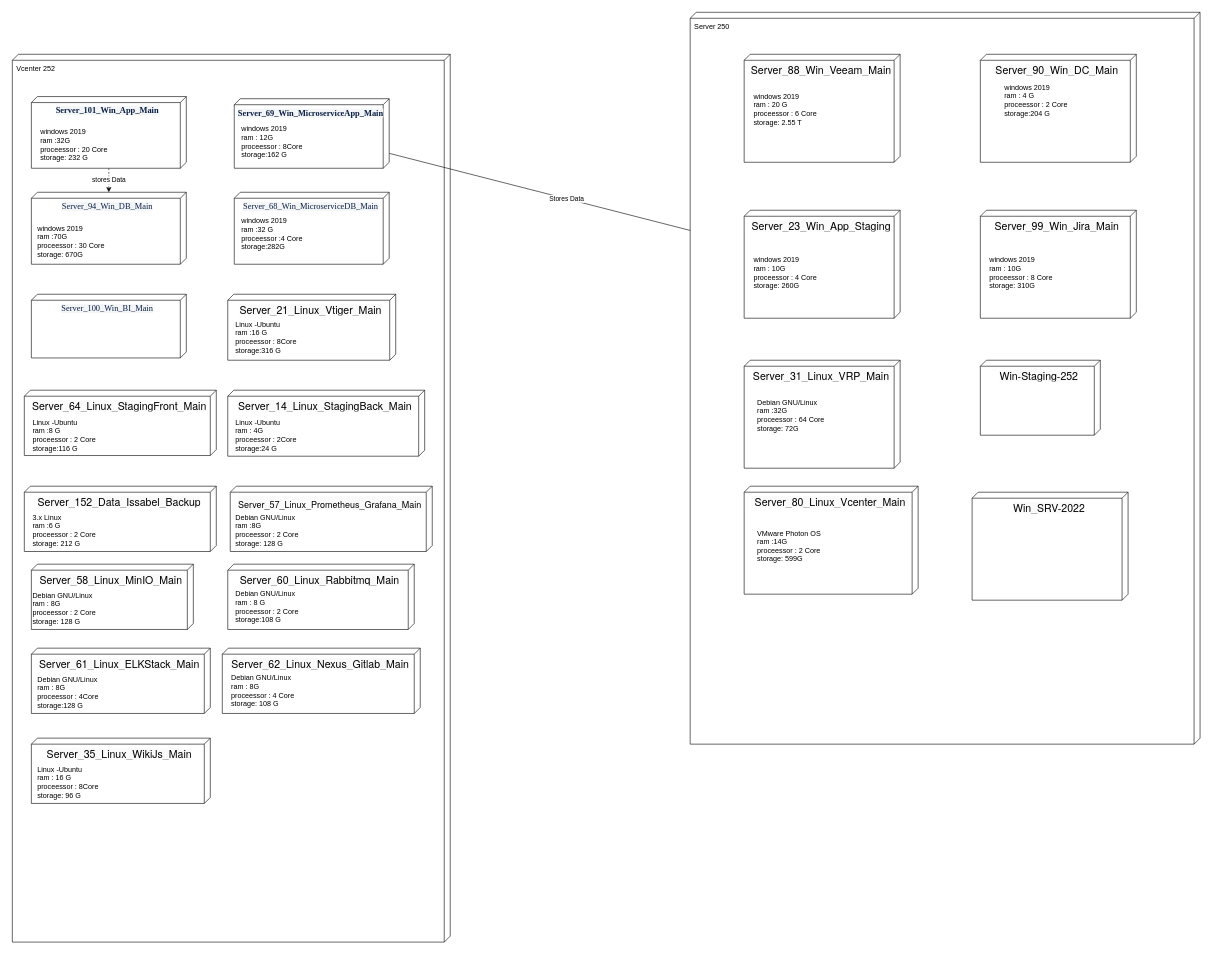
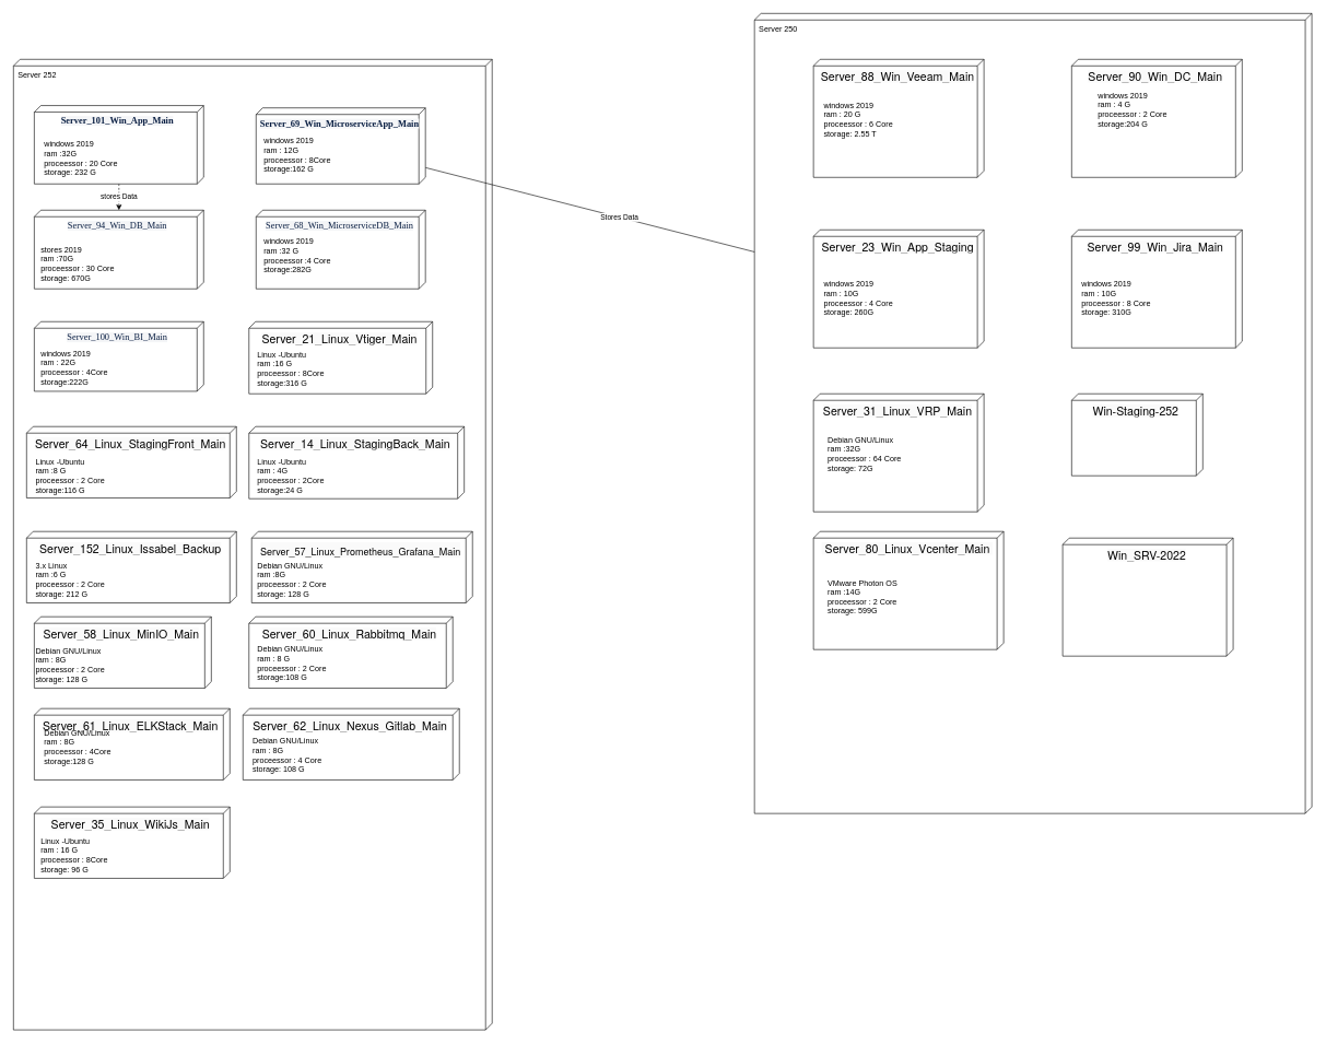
- <mxCell id="2" value="Vcenter 252" style="verticalAlign=top;align=left;shape=cube;size=10;direction=south;fontStyle=0;html=1;boundedLbl=1;spacingLeft=5;" parent="1" vertex="1"><mxGeometry x="20" y="90" width="730" height="1480" as="geometry" /></mxCell>
+ <mxCell id="2" value="Server 252" style="verticalAlign=top;align=left;shape=cube;size=10;direction=south;fontStyle=0;html=1;boundedLbl=1;spacingLeft=5;" parent="1" vertex="1"><mxGeometry x="20" y="90" width="730" height="1480" as="geometry" /></mxCell>
- <mxCell id="5" value="windows 2019&lt;br&gt;ram :70G&lt;br&gt;proceessor : 30 Core&lt;br&gt;storage: 670G" style="text;html=1;strokeColor=none;fillColor=none;align=left;verticalAlign=middle;whiteSpace=wrap;rounded=0;movable=1;resizable=1;rotatable=1;deletable=1;editable=1;connectable=1;" parent="2" vertex="1"><mxGeometry x="40" y="280" width="176.52" height="63.52" as="geometry" /></mxCell>
+ <mxCell id="5" value="stores 2019&lt;br&gt;ram :70G&lt;br&gt;proceessor : 30 Core&lt;br&gt;storage: 670G" style="text;html=1;strokeColor=none;fillColor=none;align=left;verticalAlign=middle;whiteSpace=wrap;rounded=0;movable=1;resizable=1;rotatable=1;deletable=1;editable=1;connectable=1;" parent="2" vertex="1"><mxGeometry x="40" y="280" width="176.52" height="63.52" as="geometry" /></mxCell>
+ <mxCell id="12" value="windows 2019&lt;br&gt;ram : 22G&lt;br&gt;proceessor : 4Core&lt;br&gt;storage:222G" style="text;html=1;strokeColor=none;fillColor=none;align=left;verticalAlign=middle;whiteSpace=wrap;rounded=0;movable=1;resizable=1;rotatable=1;deletable=1;editable=1;connectable=1;" parent="2" vertex="1"><mxGeometry x="40" y="440" width="176.52" height="59.81" as="geometry" /></mxCell>
- <mxCell id="22" value="&lt;h1 style=&quot;box-sizing: inherit; margin: 0px 0.3rem; font-family: Metropolis, &amp;quot;Avenir Next&amp;quot;, &amp;quot;Helvetica Neue&amp;quot;, Arial, sans-serif; font-weight: var(--clr-h1-font-weight,200); line-height: 1.2rem; color: var(--clr-h1-color,#000); font-size: 1.1rem; overflow: hidden; word-break: break-word; text-align: start; background-color: rgb(250, 250, 250);&quot; class=&quot;title&quot; role=&quot;titlebar-title&quot; data-test-id=&quot;titlebar-title&quot;&gt;Server_152_Data_Issabel_Backup&lt;/h1&gt;" style="verticalAlign=top;align=center;shape=cube;size=10;direction=south;html=1;boundedLbl=1;spacingLeft=5;movable=1;resizable=1;rotatable=1;deletable=1;editable=1;connectable=1;" parent="2" vertex="1"><mxGeometry x="20" y="720" width="320" height="108.86" as="geometry"><mxPoint as="offset" /></mxGeometry></mxCell>
+ <mxCell id="22" value="&lt;h1 style=&quot;box-sizing: inherit; margin: 0px 0.3rem; font-family: Metropolis, &amp;quot;Avenir Next&amp;quot;, &amp;quot;Helvetica Neue&amp;quot;, Arial, sans-serif; font-weight: var(--clr-h1-font-weight,200); line-height: 1.2rem; color: var(--clr-h1-color,#000); font-size: 1.1rem; overflow: hidden; word-break: break-word; text-align: start; background-color: rgb(250, 250, 250);&quot; class=&quot;title&quot; role=&quot;titlebar-title&quot; data-test-id=&quot;titlebar-title&quot;&gt;Server_152_Linux_Issabel_Backup&lt;/h1&gt;" style="verticalAlign=top;align=center;shape=cube;size=10;direction=south;html=1;boundedLbl=1;spacingLeft=5;movable=1;resizable=1;rotatable=1;deletable=1;editable=1;connectable=1;" parent="2" vertex="1"><mxGeometry x="20" y="720" width="320" height="108.86" as="geometry"><mxPoint as="offset" /></mxGeometry></mxCell>
- <mxCell id="31" value="Debian GNU/Linux&lt;br&gt;ram : 8G&lt;br&gt;proceessor : 4Core&lt;br&gt;storage:128 G" style="text;html=1;strokeColor=none;fillColor=none;align=left;verticalAlign=middle;whiteSpace=wrap;rounded=0;movable=1;resizable=1;rotatable=1;deletable=1;editable=1;connectable=1;" parent="2" vertex="1"><mxGeometry x="40" y="1028.86" width="176.52" height="70" as="geometry" /></mxCell>
+ <mxCell id="31" value="Debian GNU/Linux&lt;br&gt;ram : 8G&lt;br&gt;proceessor : 4Core&lt;br&gt;storage:128 G" style="text;html=1;strokeColor=none;fillColor=none;align=left;verticalAlign=middle;whiteSpace=wrap;rounded=0;movable=1;resizable=1;rotatable=1;deletable=1;editable=1;connectable=1;" parent="2" vertex="1"><mxGeometry x="45" y="1013.86" width="176.52" height="70" as="geometry" /></mxCell>
